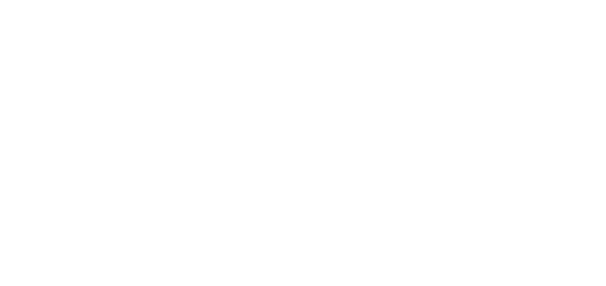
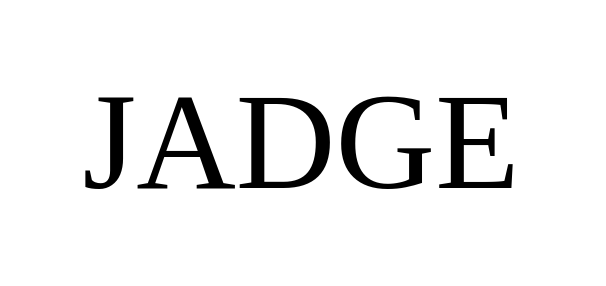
+ <mxCell id="2" value="&lt;font style=&quot;font-size: 69px;&quot; face=&quot;Impact&quot;&gt;JADGE&lt;/font&gt;" style="text;html=1;align=center;verticalAlign=middle;whiteSpace=wrap;rounded=0;" vertex="1" parent="1"><mxGeometry x="20" y="20" width="261" height="101" as="geometry" /></mxCell>
